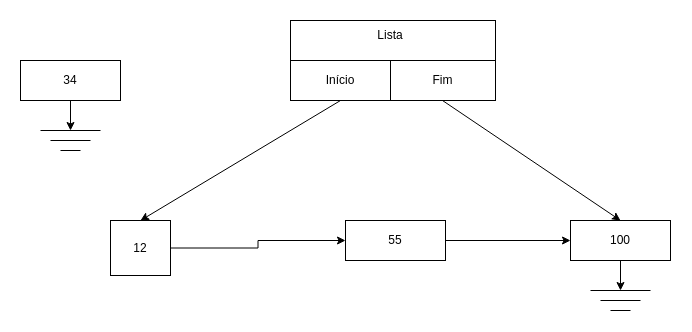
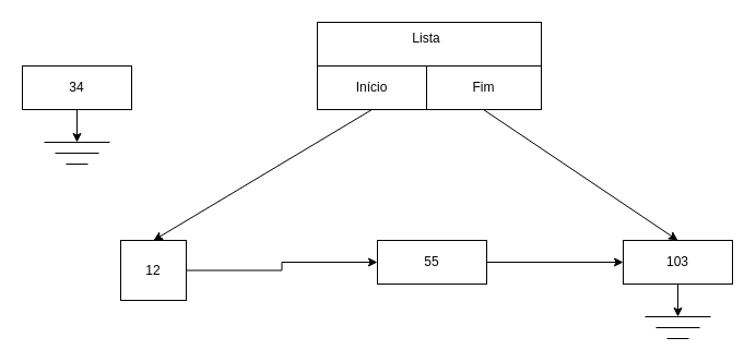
- <mxCell id="12" value="100" style="rounded=0;whiteSpace=wrap;html=1;" vertex="1" parent="1"><mxGeometry x="570" y="220" width="100" height="40" as="geometry" /></mxCell>
+ <mxCell id="12" value="103" style="rounded=0;whiteSpace=wrap;html=1;" vertex="1" parent="1"><mxGeometry x="570" y="220" width="100" height="40" as="geometry" /></mxCell>
